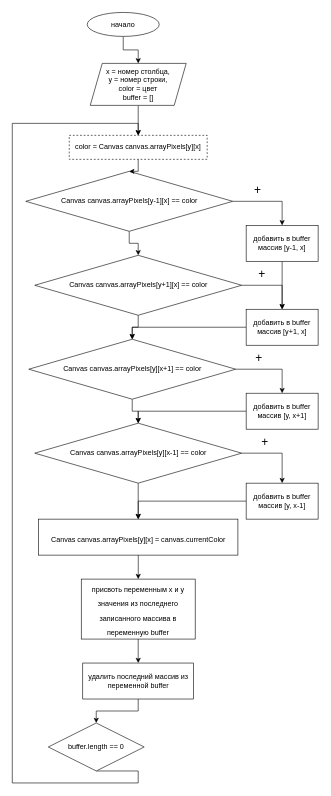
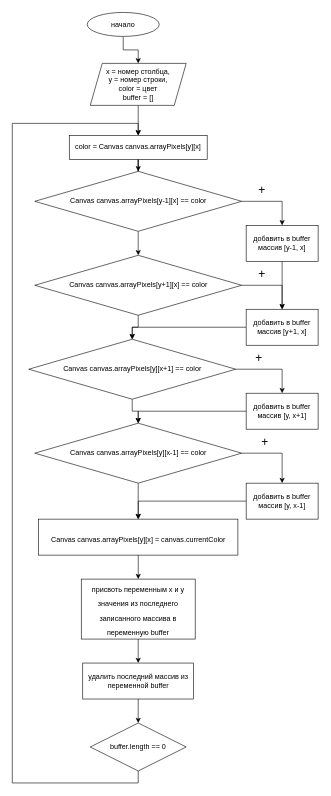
- <mxCell id="39" value="color = Canvas canvas.arrayPixels[y][x]" style="rounded=0;whiteSpace=wrap;html=1;fontSize=12;dashed=1;" parent="1" vertex="1"><mxGeometry x="115" y="225" width="230" height="40" as="geometry" /></mxCell>
+ <mxCell id="39" value="color = Canvas canvas.arrayPixels[y][x]" style="rounded=0;whiteSpace=wrap;html=1;fontSize=12;" parent="1" vertex="1"><mxGeometry x="115" y="225" width="230" height="40" as="geometry" /></mxCell>
- <mxCell id="9" value="Canvas canvas.arrayPixels[y-1][x] == color" style="rhombus;whiteSpace=wrap;html=1;" parent="1" vertex="1"><mxGeometry x="42.5" y="285" width="345" height="100" as="geometry" /></mxCell>
+ <mxCell id="9" value="Canvas canvas.arrayPixels[y-1][x] == color" style="rhombus;whiteSpace=wrap;html=1;" parent="1" vertex="1"><mxGeometry x="57.5" y="285" width="345" height="100" as="geometry" /></mxCell>
- <mxCell id="37" value="buffer.length == 0" style="rhombus;whiteSpace=wrap;html=1;fontSize=12;" parent="1" vertex="1"><mxGeometry x="80" y="1205" width="160" height="80" as="geometry" /></mxCell>
+ <mxCell id="37" value="buffer.length == 0" style="rhombus;whiteSpace=wrap;html=1;fontSize=12;" parent="1" vertex="1"><mxGeometry x="150" y="1205" width="160" height="80" as="geometry" /></mxCell>
